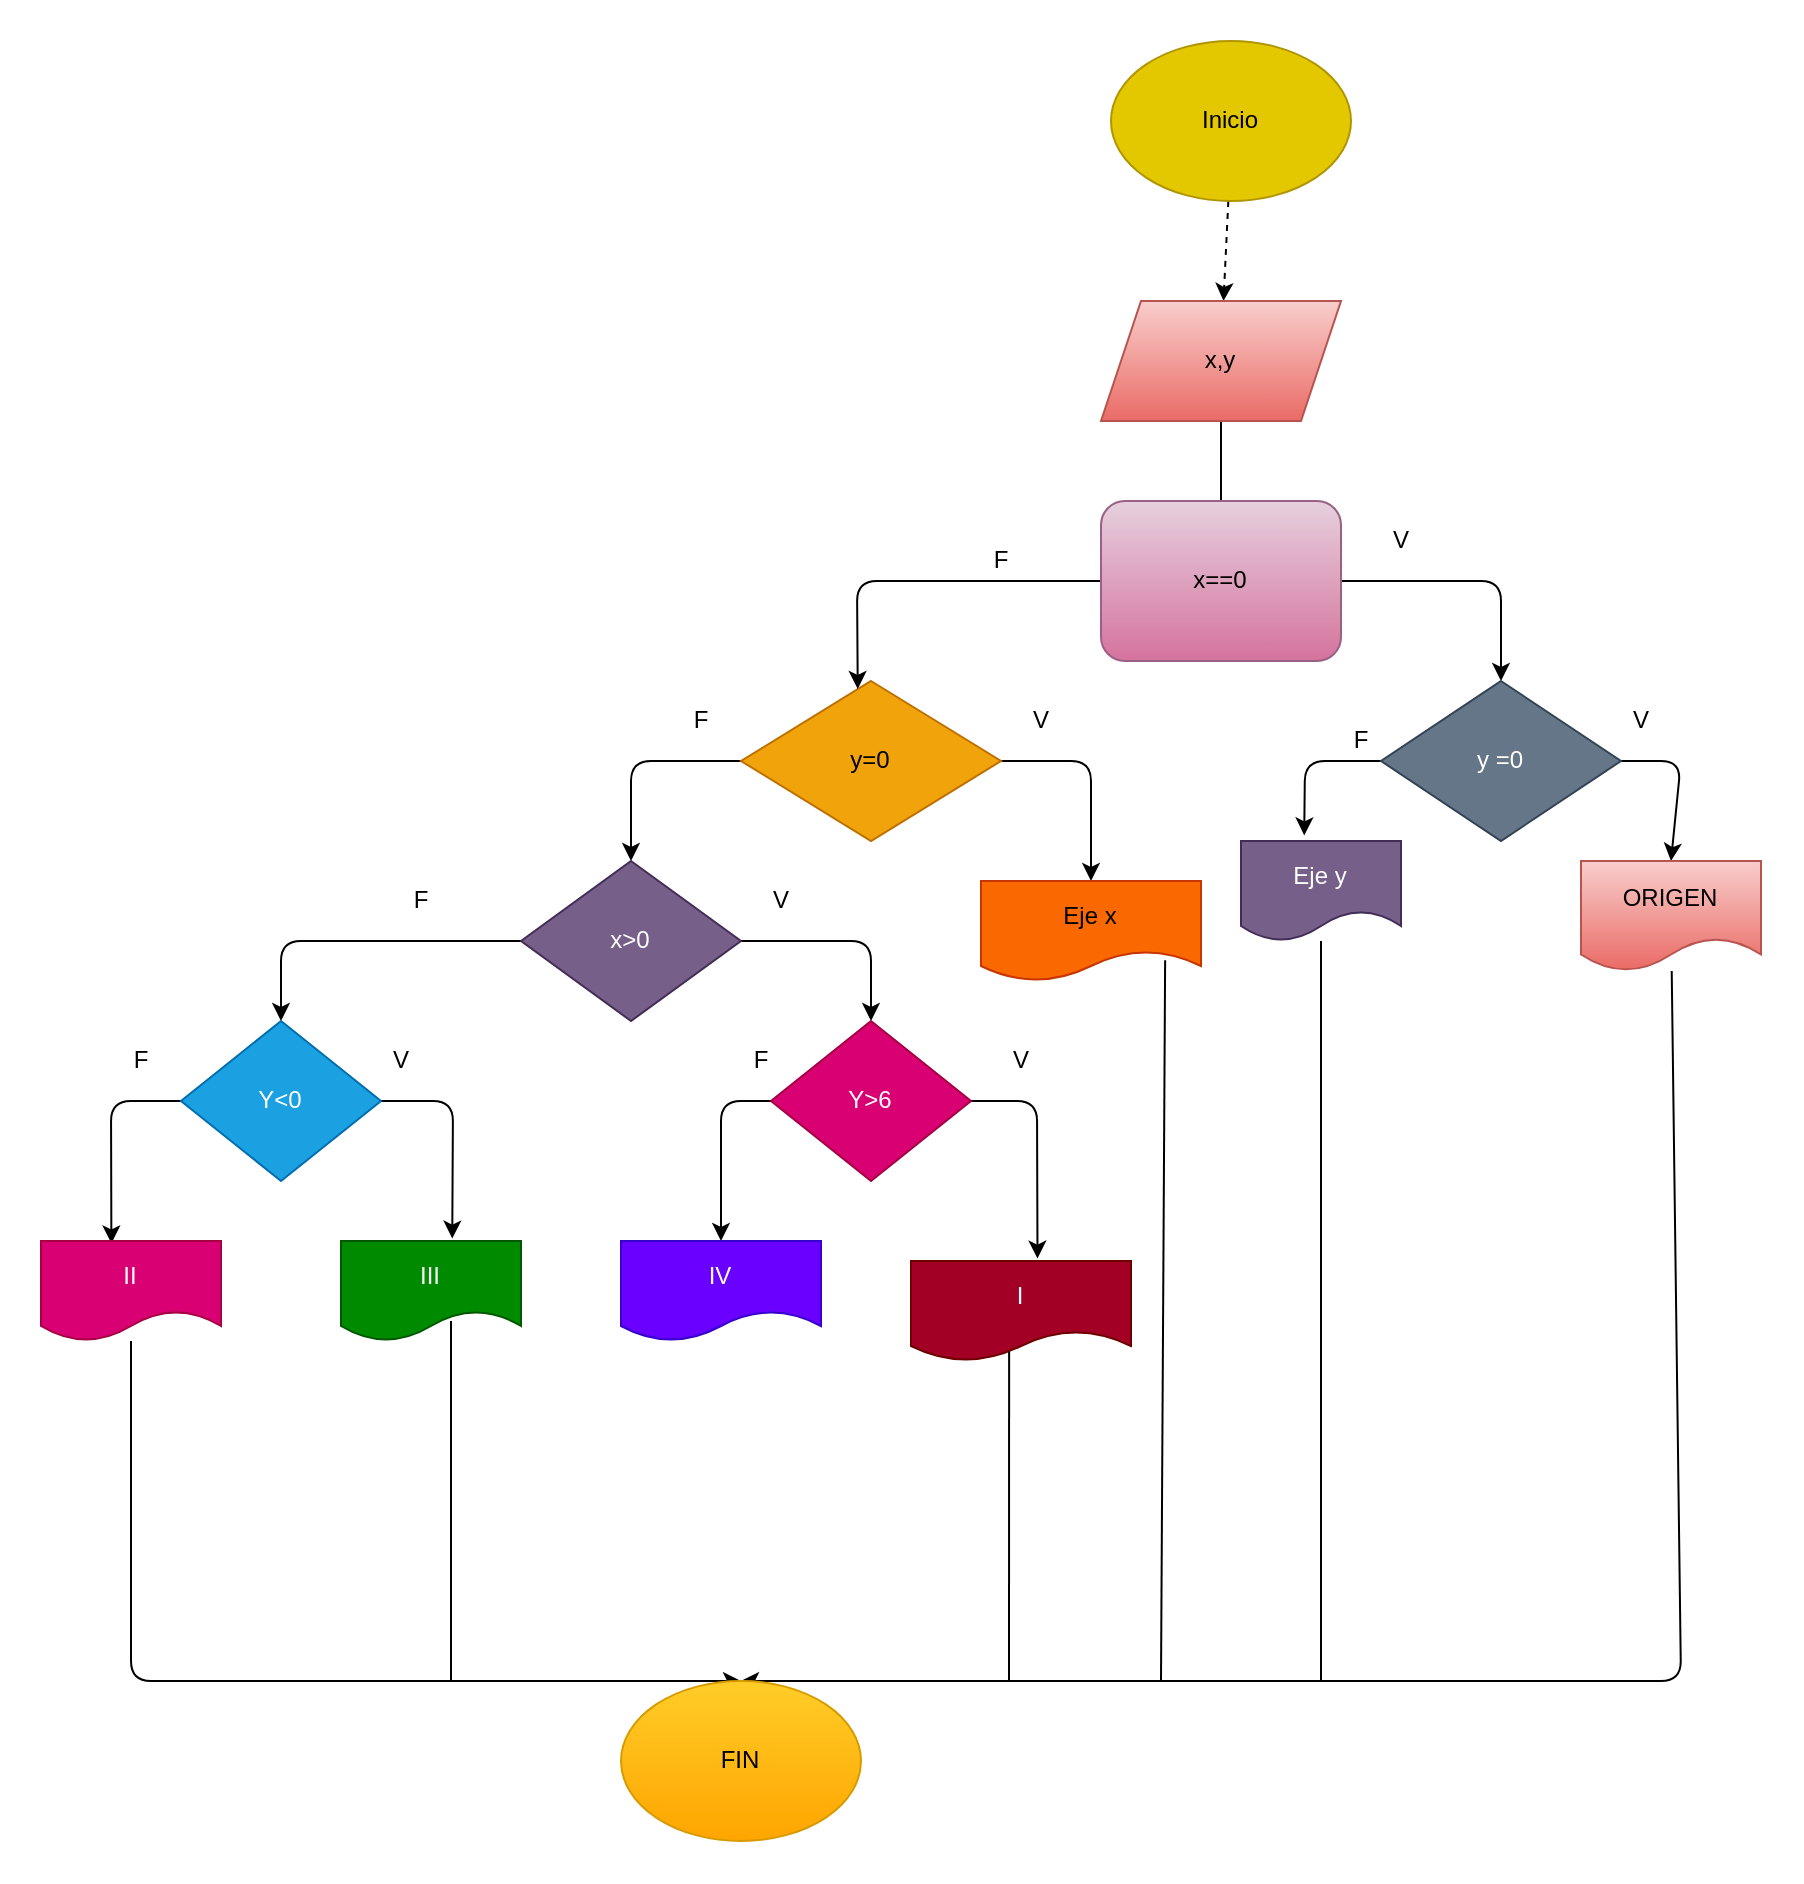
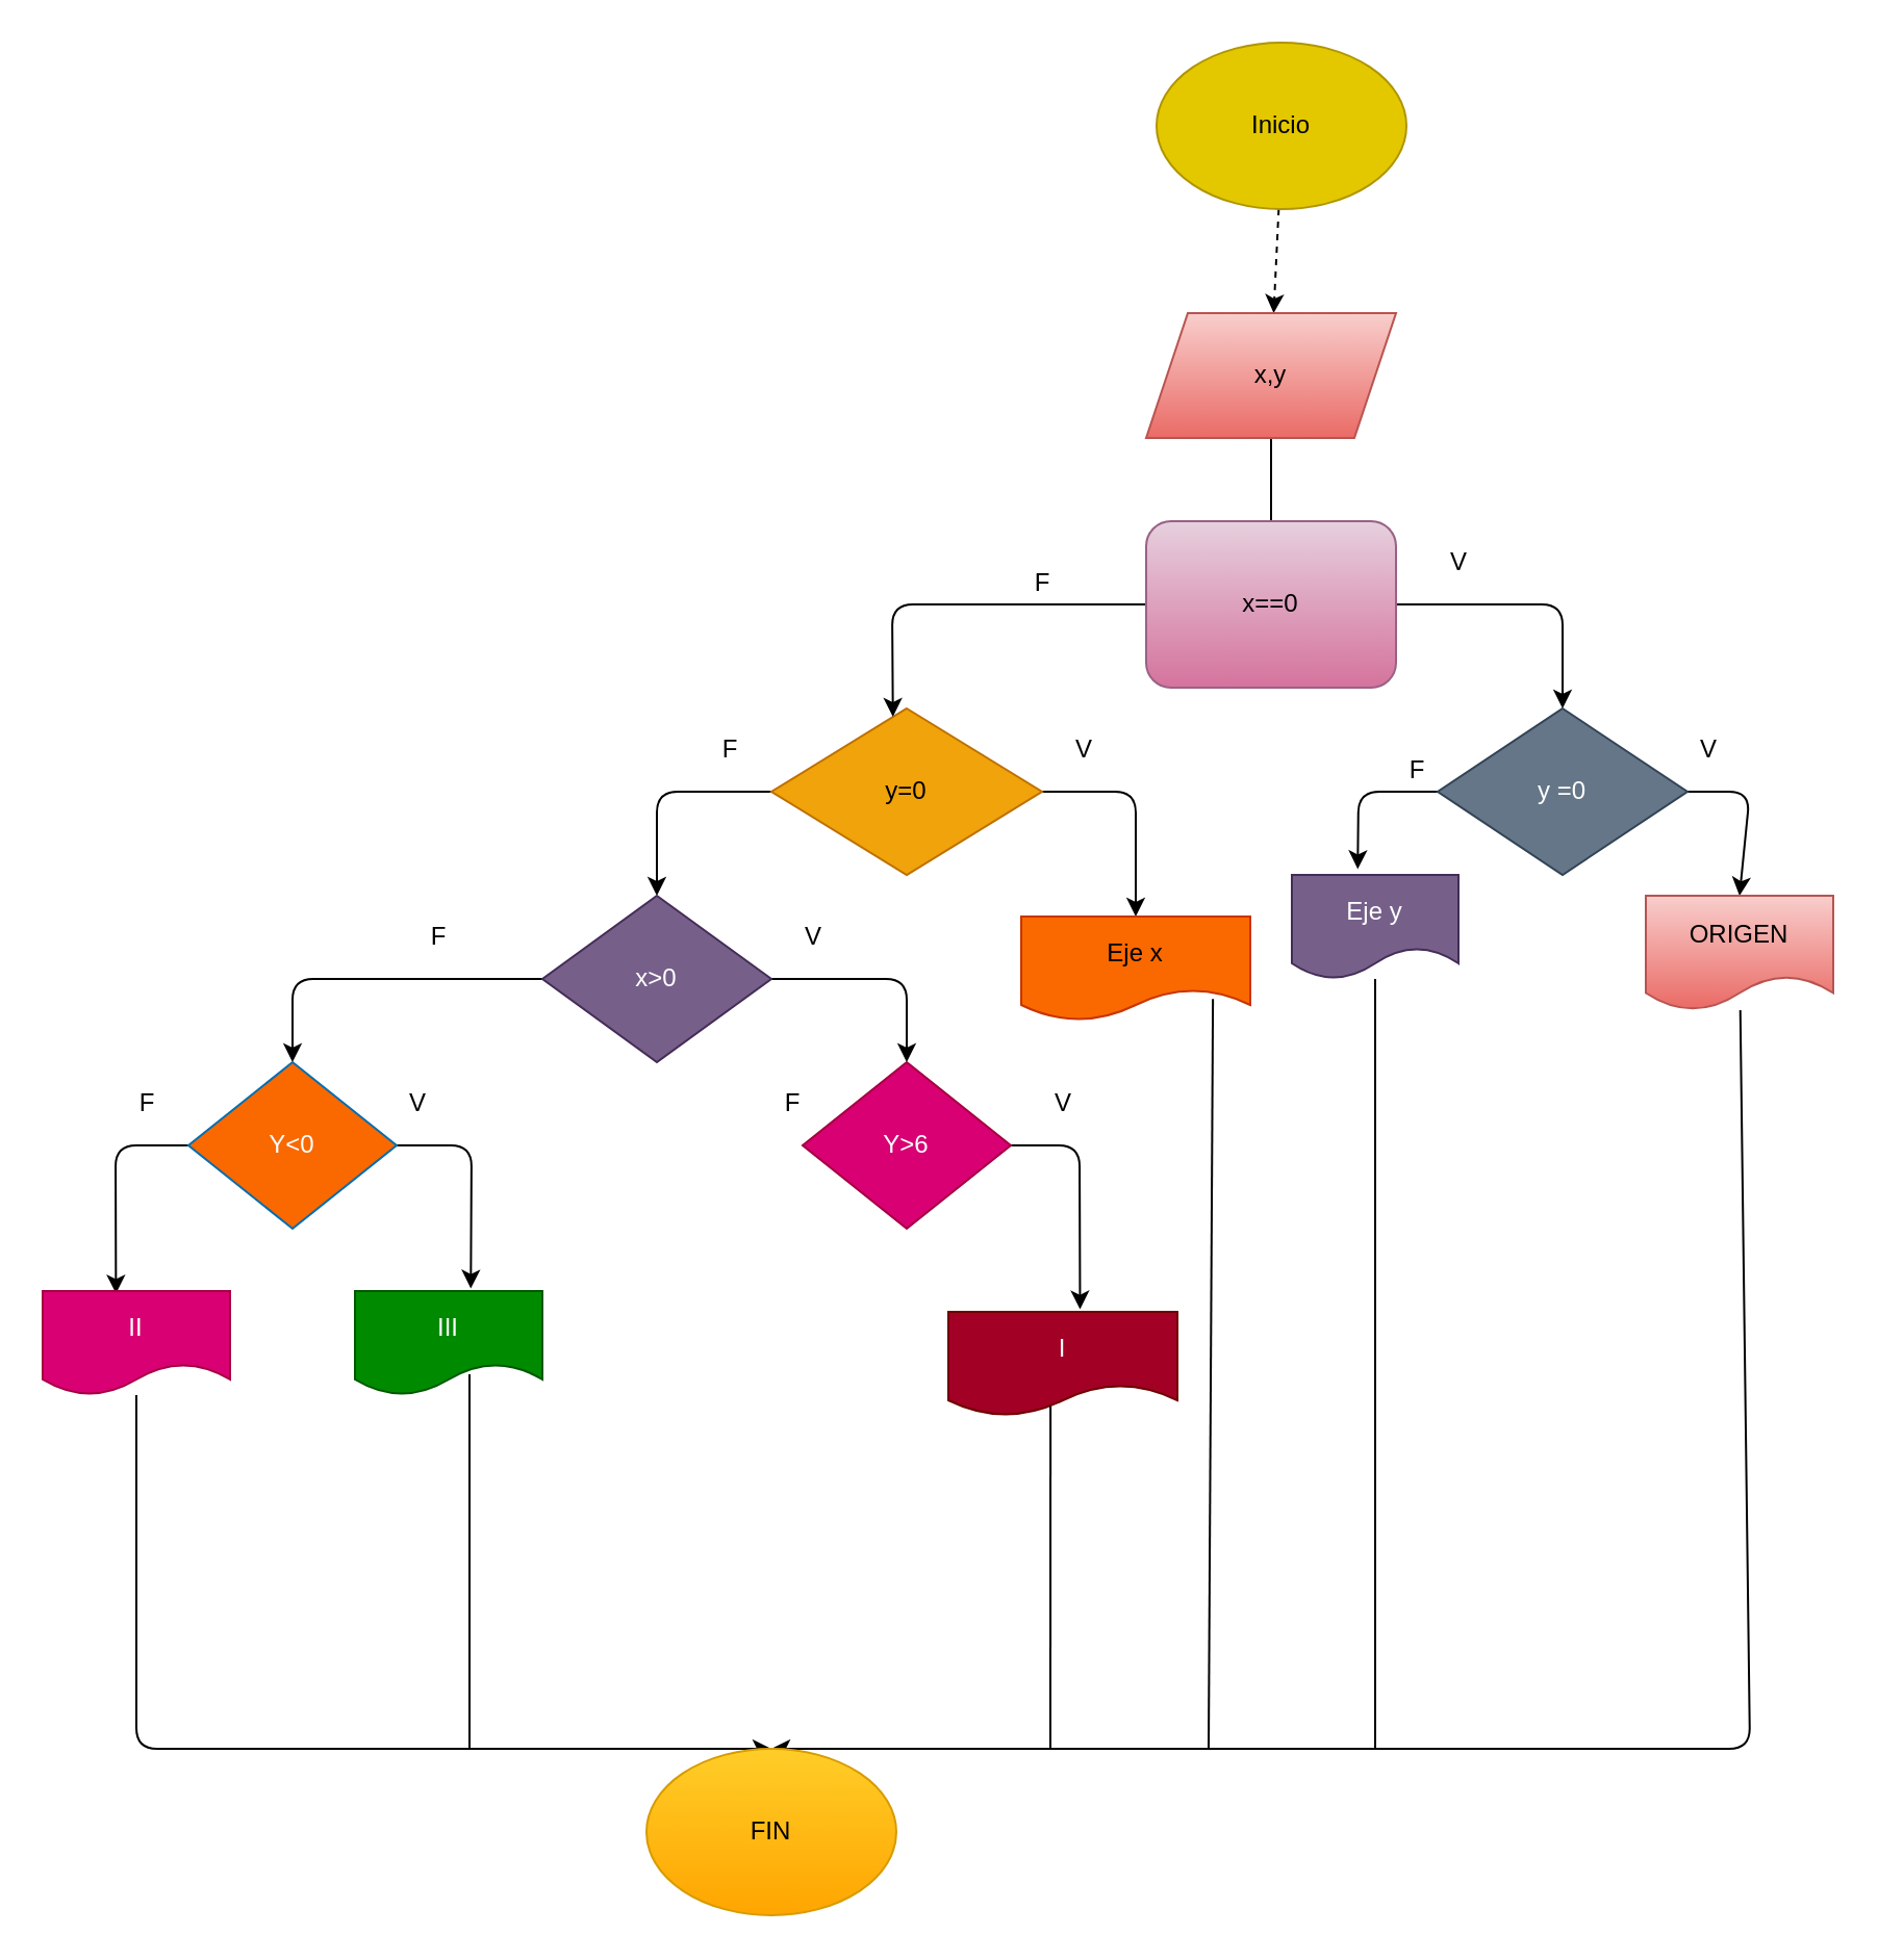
- <mxCell id="24" value="Y&amp;lt;0" style="rhombus;whiteSpace=wrap;html=1;fillColor=#1ba1e2;fontColor=#ffffff;strokeColor=#006EAF;" vertex="1" parent="1"><mxGeometry x="90" y="510" width="100" height="80" as="geometry" /></mxCell>
+ <mxCell id="24" value="Y&amp;lt;0" style="rhombus;whiteSpace=wrap;html=1;fillColor=#fa6800;fontColor=#ffffff;strokeColor=#006EAF;" vertex="1" parent="1"><mxGeometry x="90" y="510" width="100" height="80" as="geometry" /></mxCell>
- <mxCell id="25" style="edgeStyle=none;html=1;entryX=0.5;entryY=0;entryDx=0;entryDy=0;" edge="1" parent="1" source="27" target="32"><mxGeometry relative="1" as="geometry"><Array as="points"><mxPoint x="360" y="550" /></Array></mxGeometry></mxCell>
- <mxCell id="32" value="IV" style="shape=document;whiteSpace=wrap;html=1;boundedLbl=1;fillColor=#6a00ff;fontColor=#ffffff;strokeColor=#3700CC;" vertex="1" parent="1"><mxGeometry x="310" y="620" width="100" height="50" as="geometry" /></mxCell>
